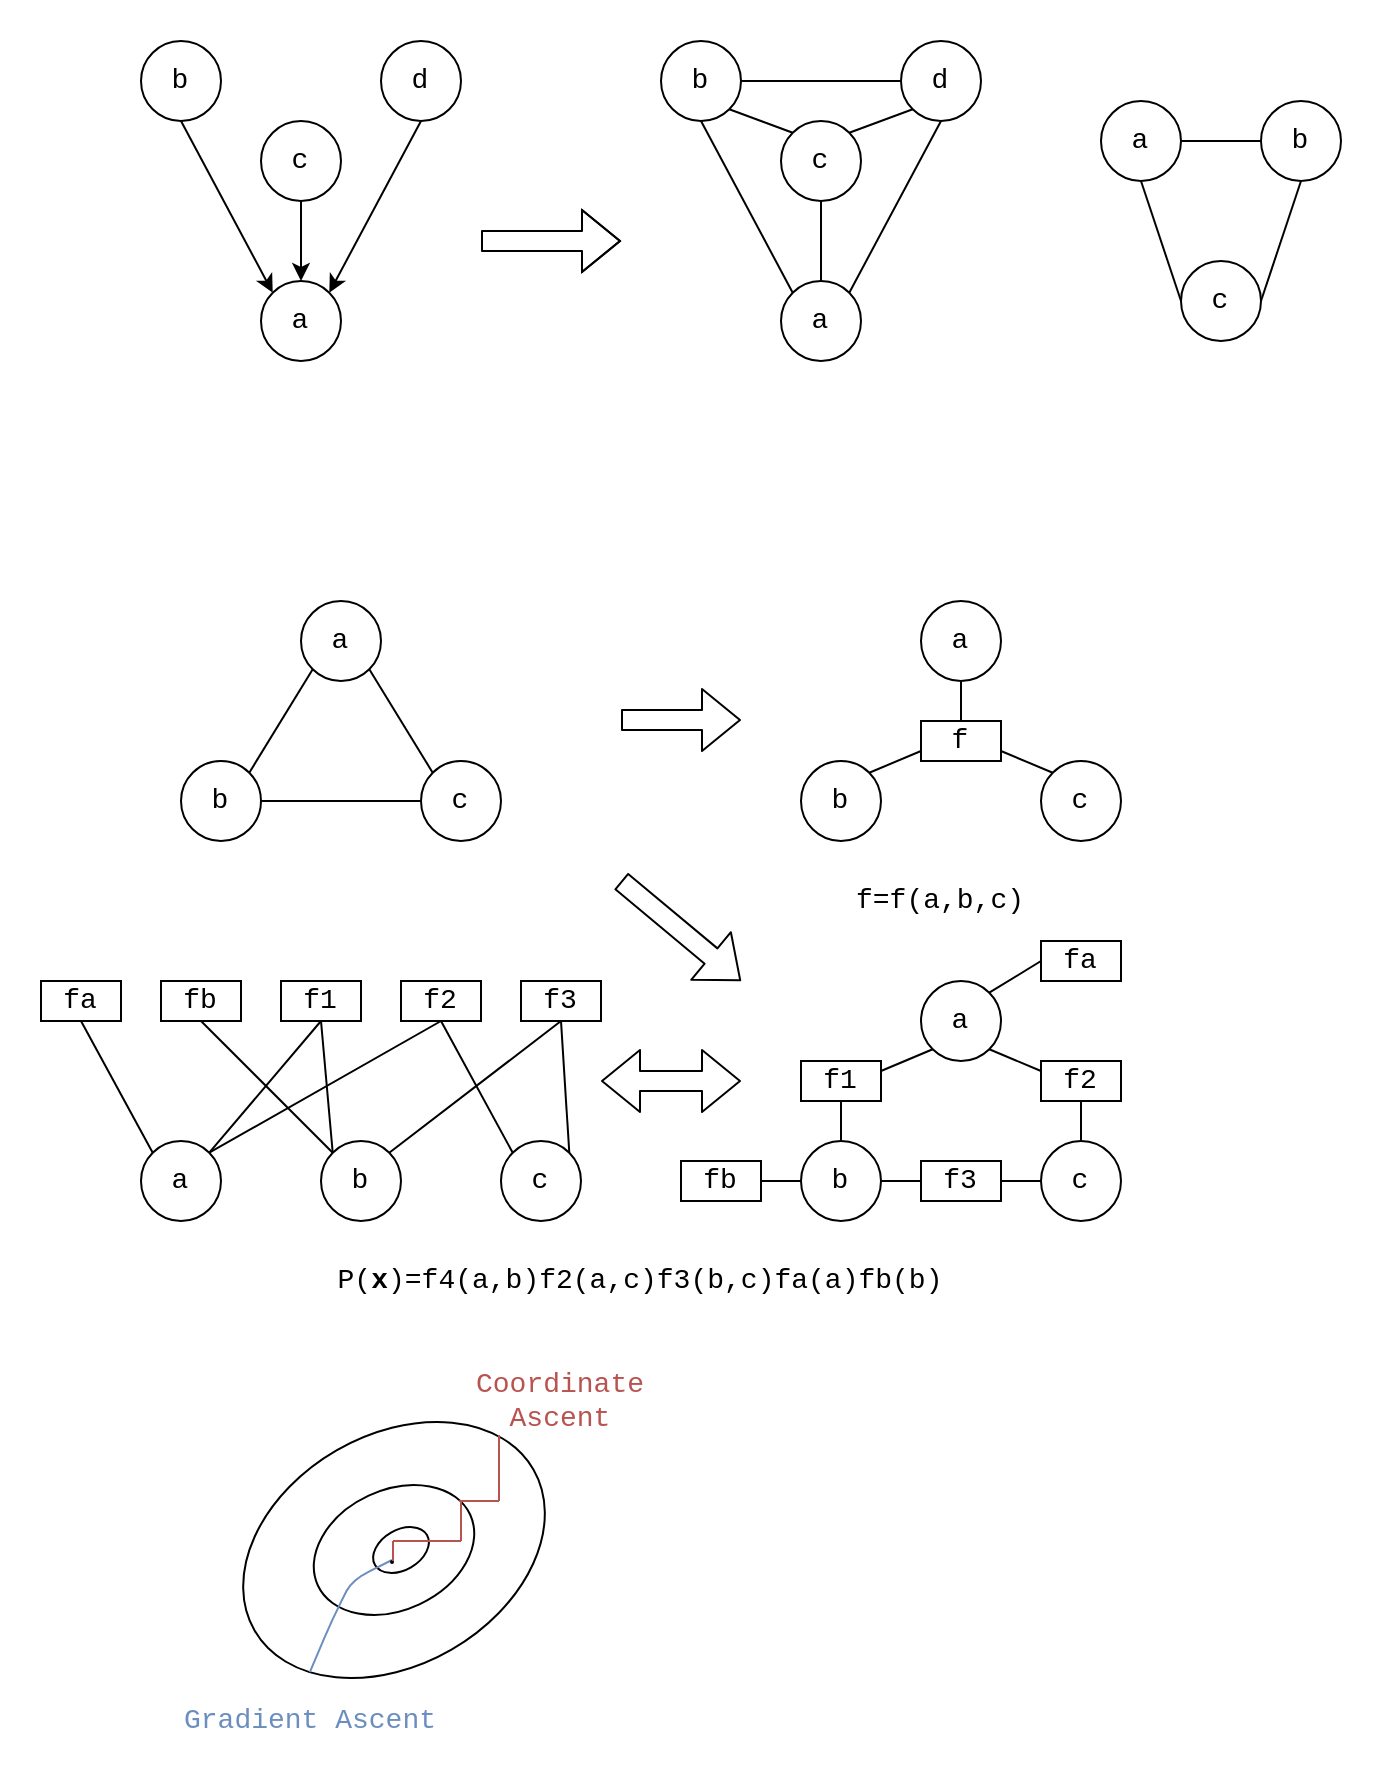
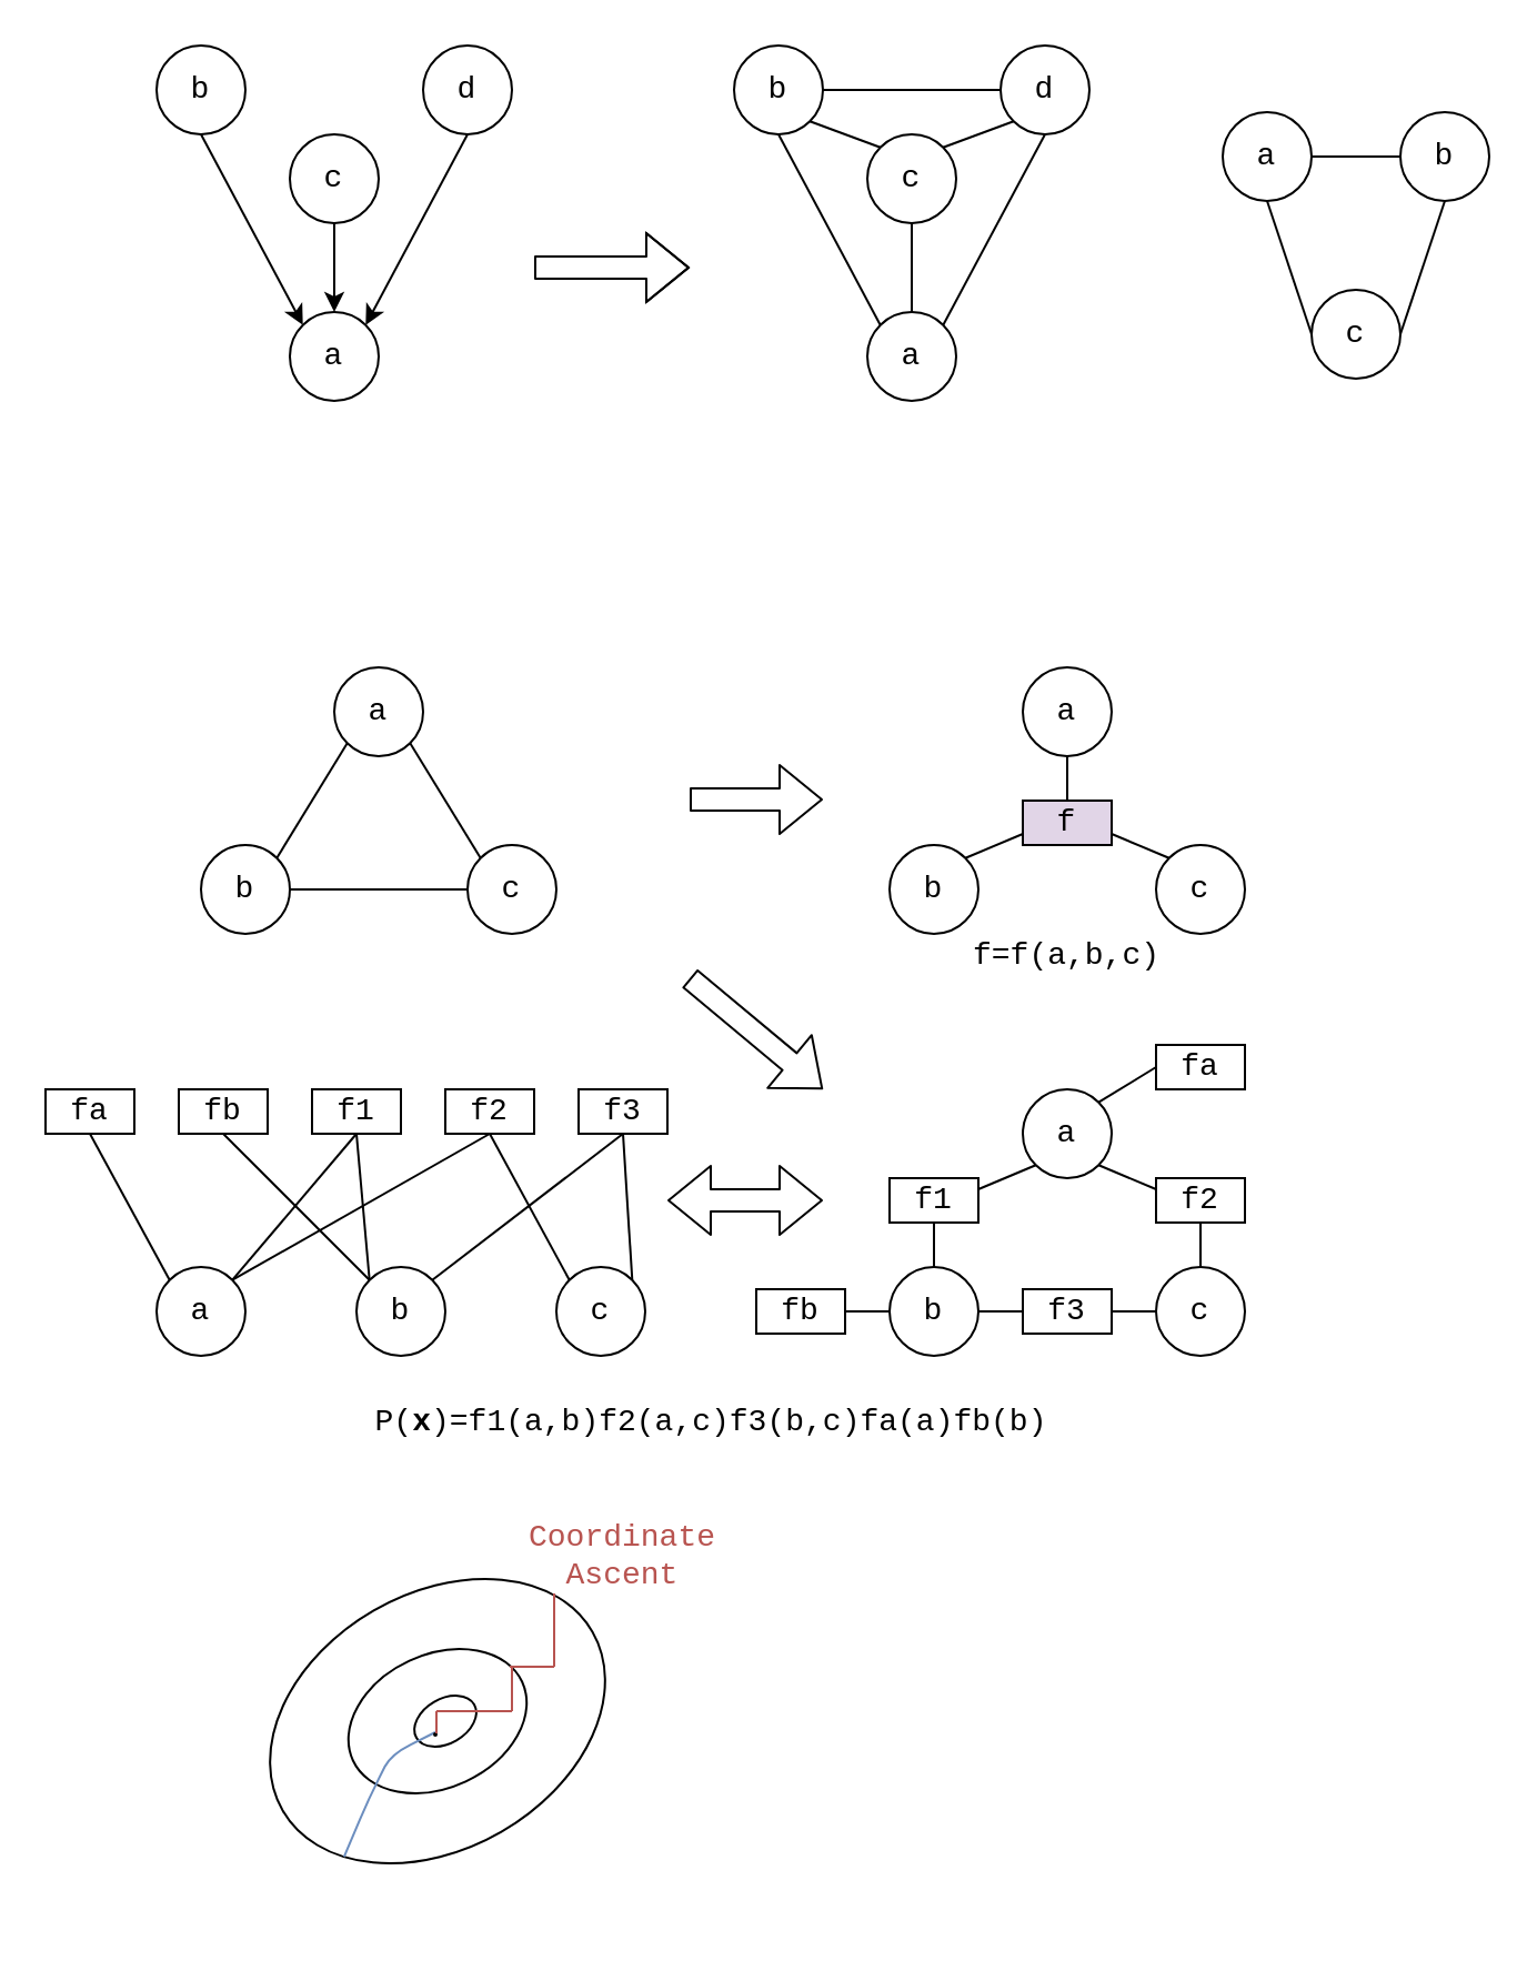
- <mxCell id="29" value="&lt;font face=&quot;Courier New&quot; style=&quot;font-size: 14px&quot;&gt;f&lt;/font&gt;" style="rounded=0;whiteSpace=wrap;html=1;" parent="1" vertex="1"><mxGeometry x="460" y="360" width="40" height="20" as="geometry" /></mxCell>
+ <mxCell id="29" value="&lt;font face=&quot;Courier New&quot; style=&quot;font-size: 14px&quot;&gt;f&lt;/font&gt;" style="rounded=0;whiteSpace=wrap;html=1;fillColor=#e1d5e7;" parent="1" vertex="1"><mxGeometry x="460" y="360" width="40" height="20" as="geometry" /></mxCell>
- <mxCell id="68" value="&lt;font face=&quot;Courier New&quot; style=&quot;font-size: 14px&quot;&gt;f=f(a,b,c)&lt;/font&gt;" style="text;html=1;strokeColor=none;fillColor=none;align=center;verticalAlign=middle;whiteSpace=wrap;rounded=0;" parent="1" vertex="1"><mxGeometry x="425" y="440" width="90" height="20" as="geometry" /></mxCell>
+ <mxCell id="68" value="&lt;font face=&quot;Courier New&quot; style=&quot;font-size: 14px&quot;&gt;f=f(a,b,c)&lt;/font&gt;" style="text;html=1;strokeColor=none;fillColor=none;align=center;verticalAlign=middle;whiteSpace=wrap;rounded=0;" parent="1" vertex="1"><mxGeometry x="435" y="420" width="90" height="20" as="geometry" /></mxCell>
- <mxCell id="69" value="&lt;font face=&quot;Courier New&quot; style=&quot;font-size: 14px&quot;&gt;P(&lt;b&gt;x&lt;/b&gt;)=f4(a,b)f2(a,c)f3(b,c)fa(a)fb(b)&lt;/font&gt;" style="text;html=1;strokeColor=none;fillColor=none;align=center;verticalAlign=middle;whiteSpace=wrap;rounded=0;" parent="1" vertex="1"><mxGeometry x="150" y="630" width="340" height="20" as="geometry" /></mxCell>
+ <mxCell id="69" value="&lt;font face=&quot;Courier New&quot; style=&quot;font-size: 14px&quot;&gt;P(&lt;b&gt;x&lt;/b&gt;)=f1(a,b)f2(a,c)f3(b,c)fa(a)fb(b)&lt;/font&gt;" style="text;html=1;strokeColor=none;fillColor=none;align=center;verticalAlign=middle;whiteSpace=wrap;rounded=0;" parent="1" vertex="1"><mxGeometry x="150" y="630" width="340" height="20" as="geometry" /></mxCell>
- <mxCell id="81" value="&lt;font face=&quot;Courier New&quot; style=&quot;font-size: 14px&quot; color=&quot;#6c8ebf&quot;&gt;Gradient Ascent&lt;/font&gt;" style="text;html=1;strokeColor=none;fillColor=none;align=center;verticalAlign=middle;whiteSpace=wrap;rounded=0;" parent="1" vertex="1"><mxGeometry x="90" y="850" width="130" height="20" as="geometry" /></mxCell>
